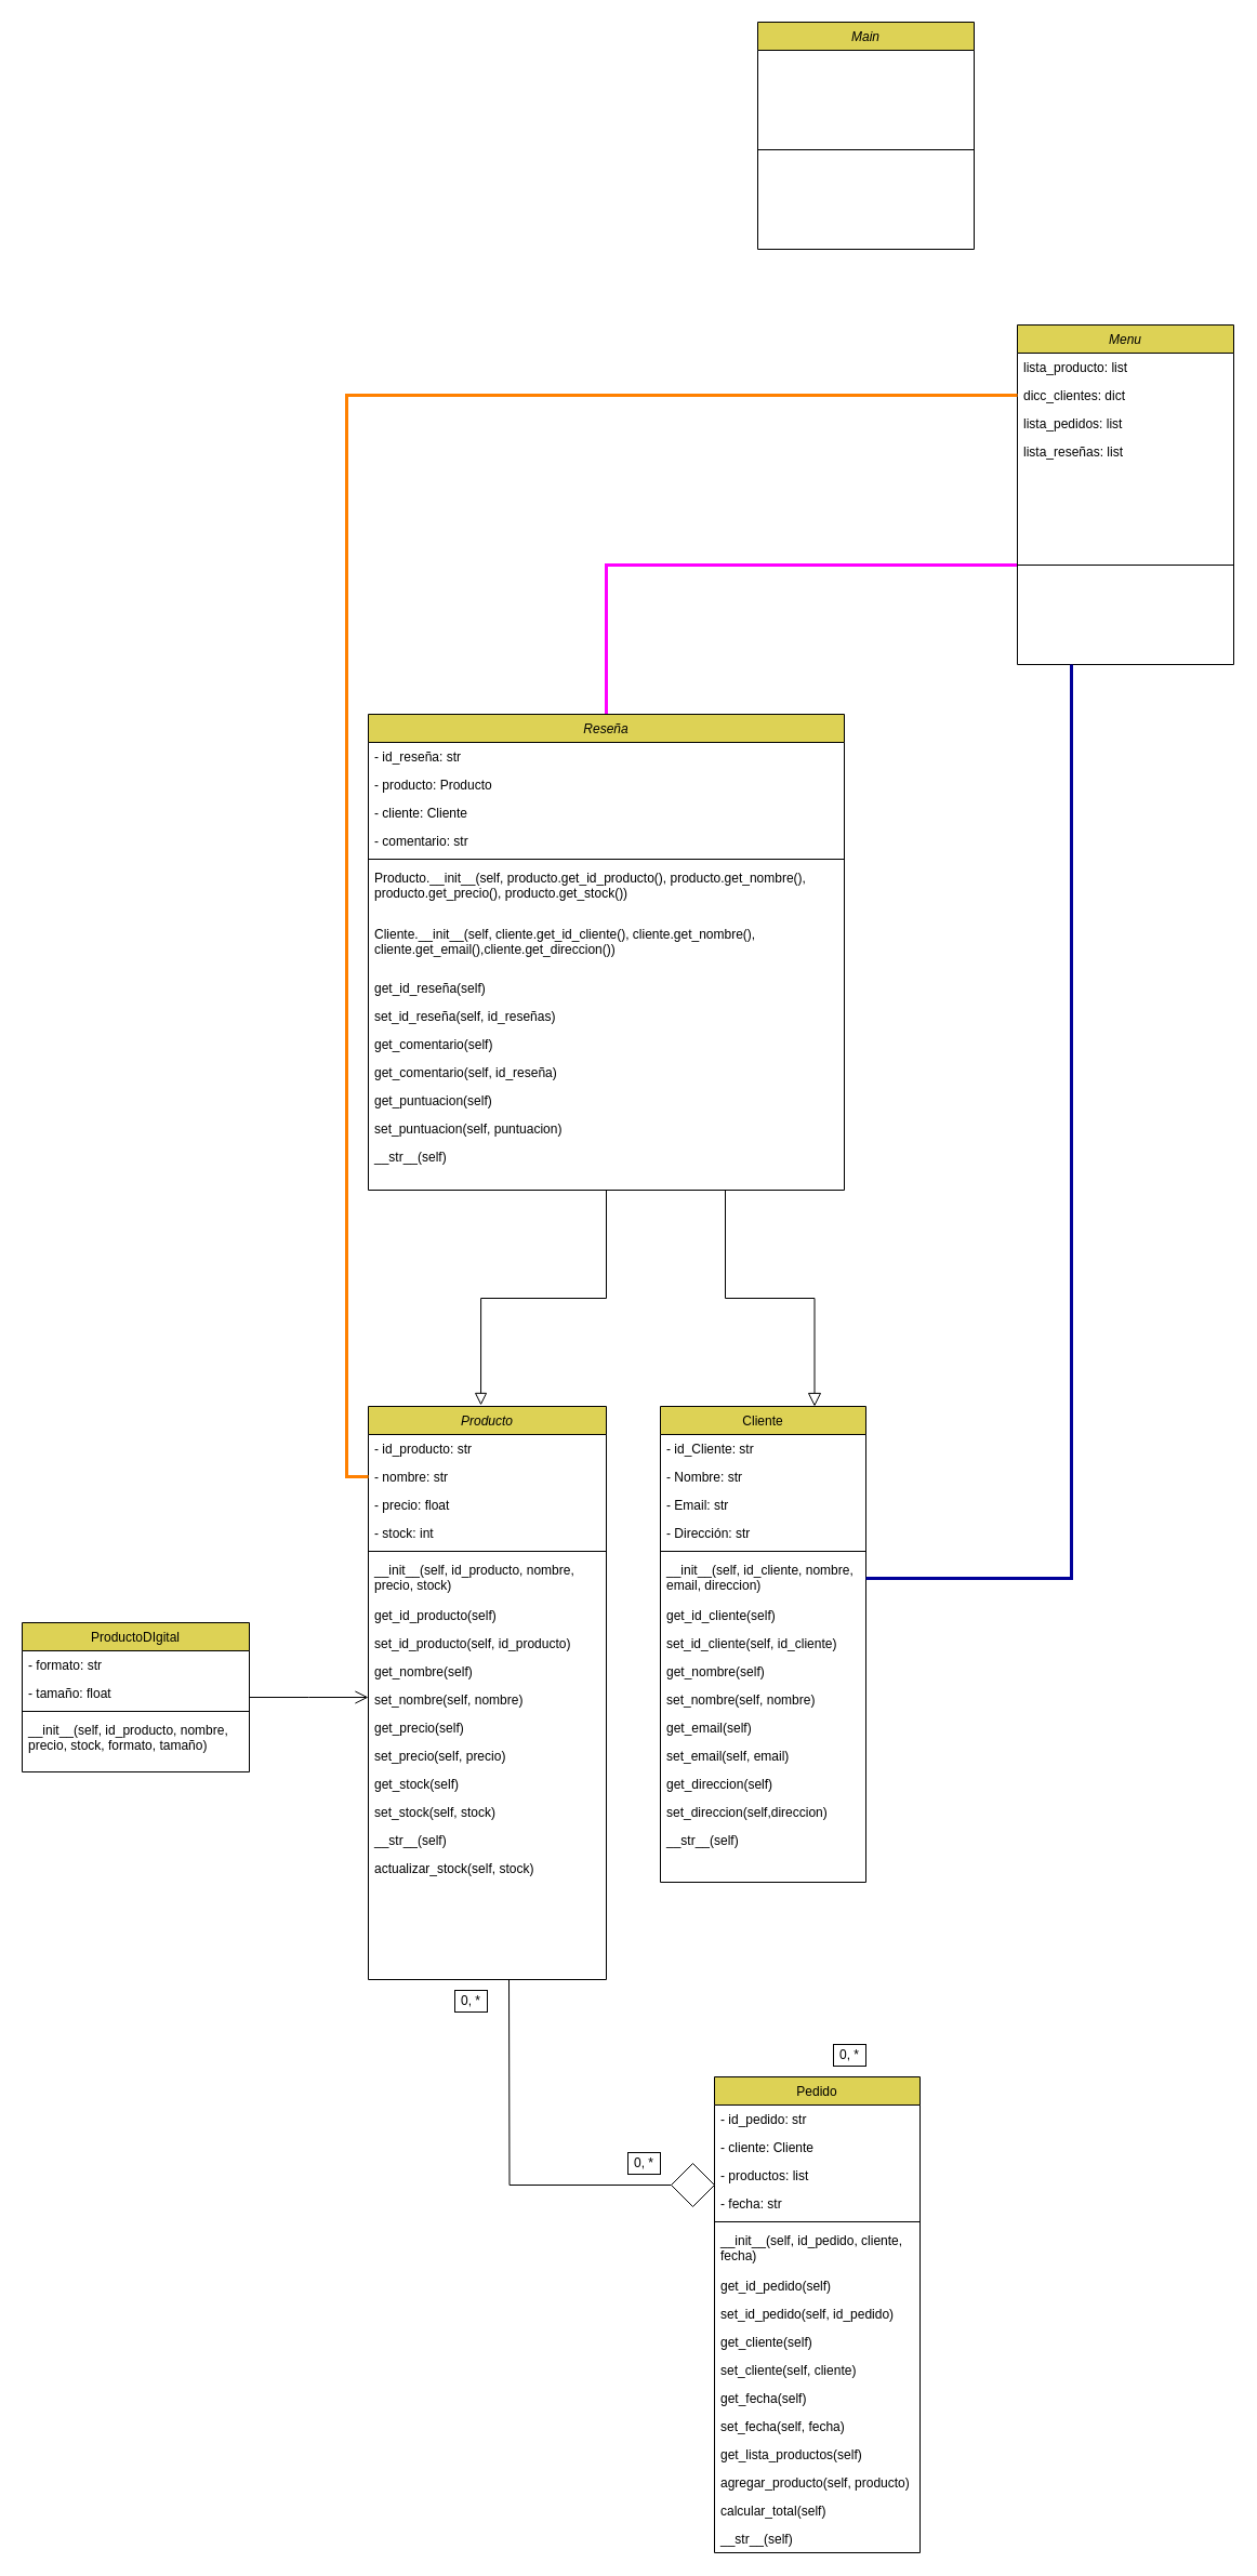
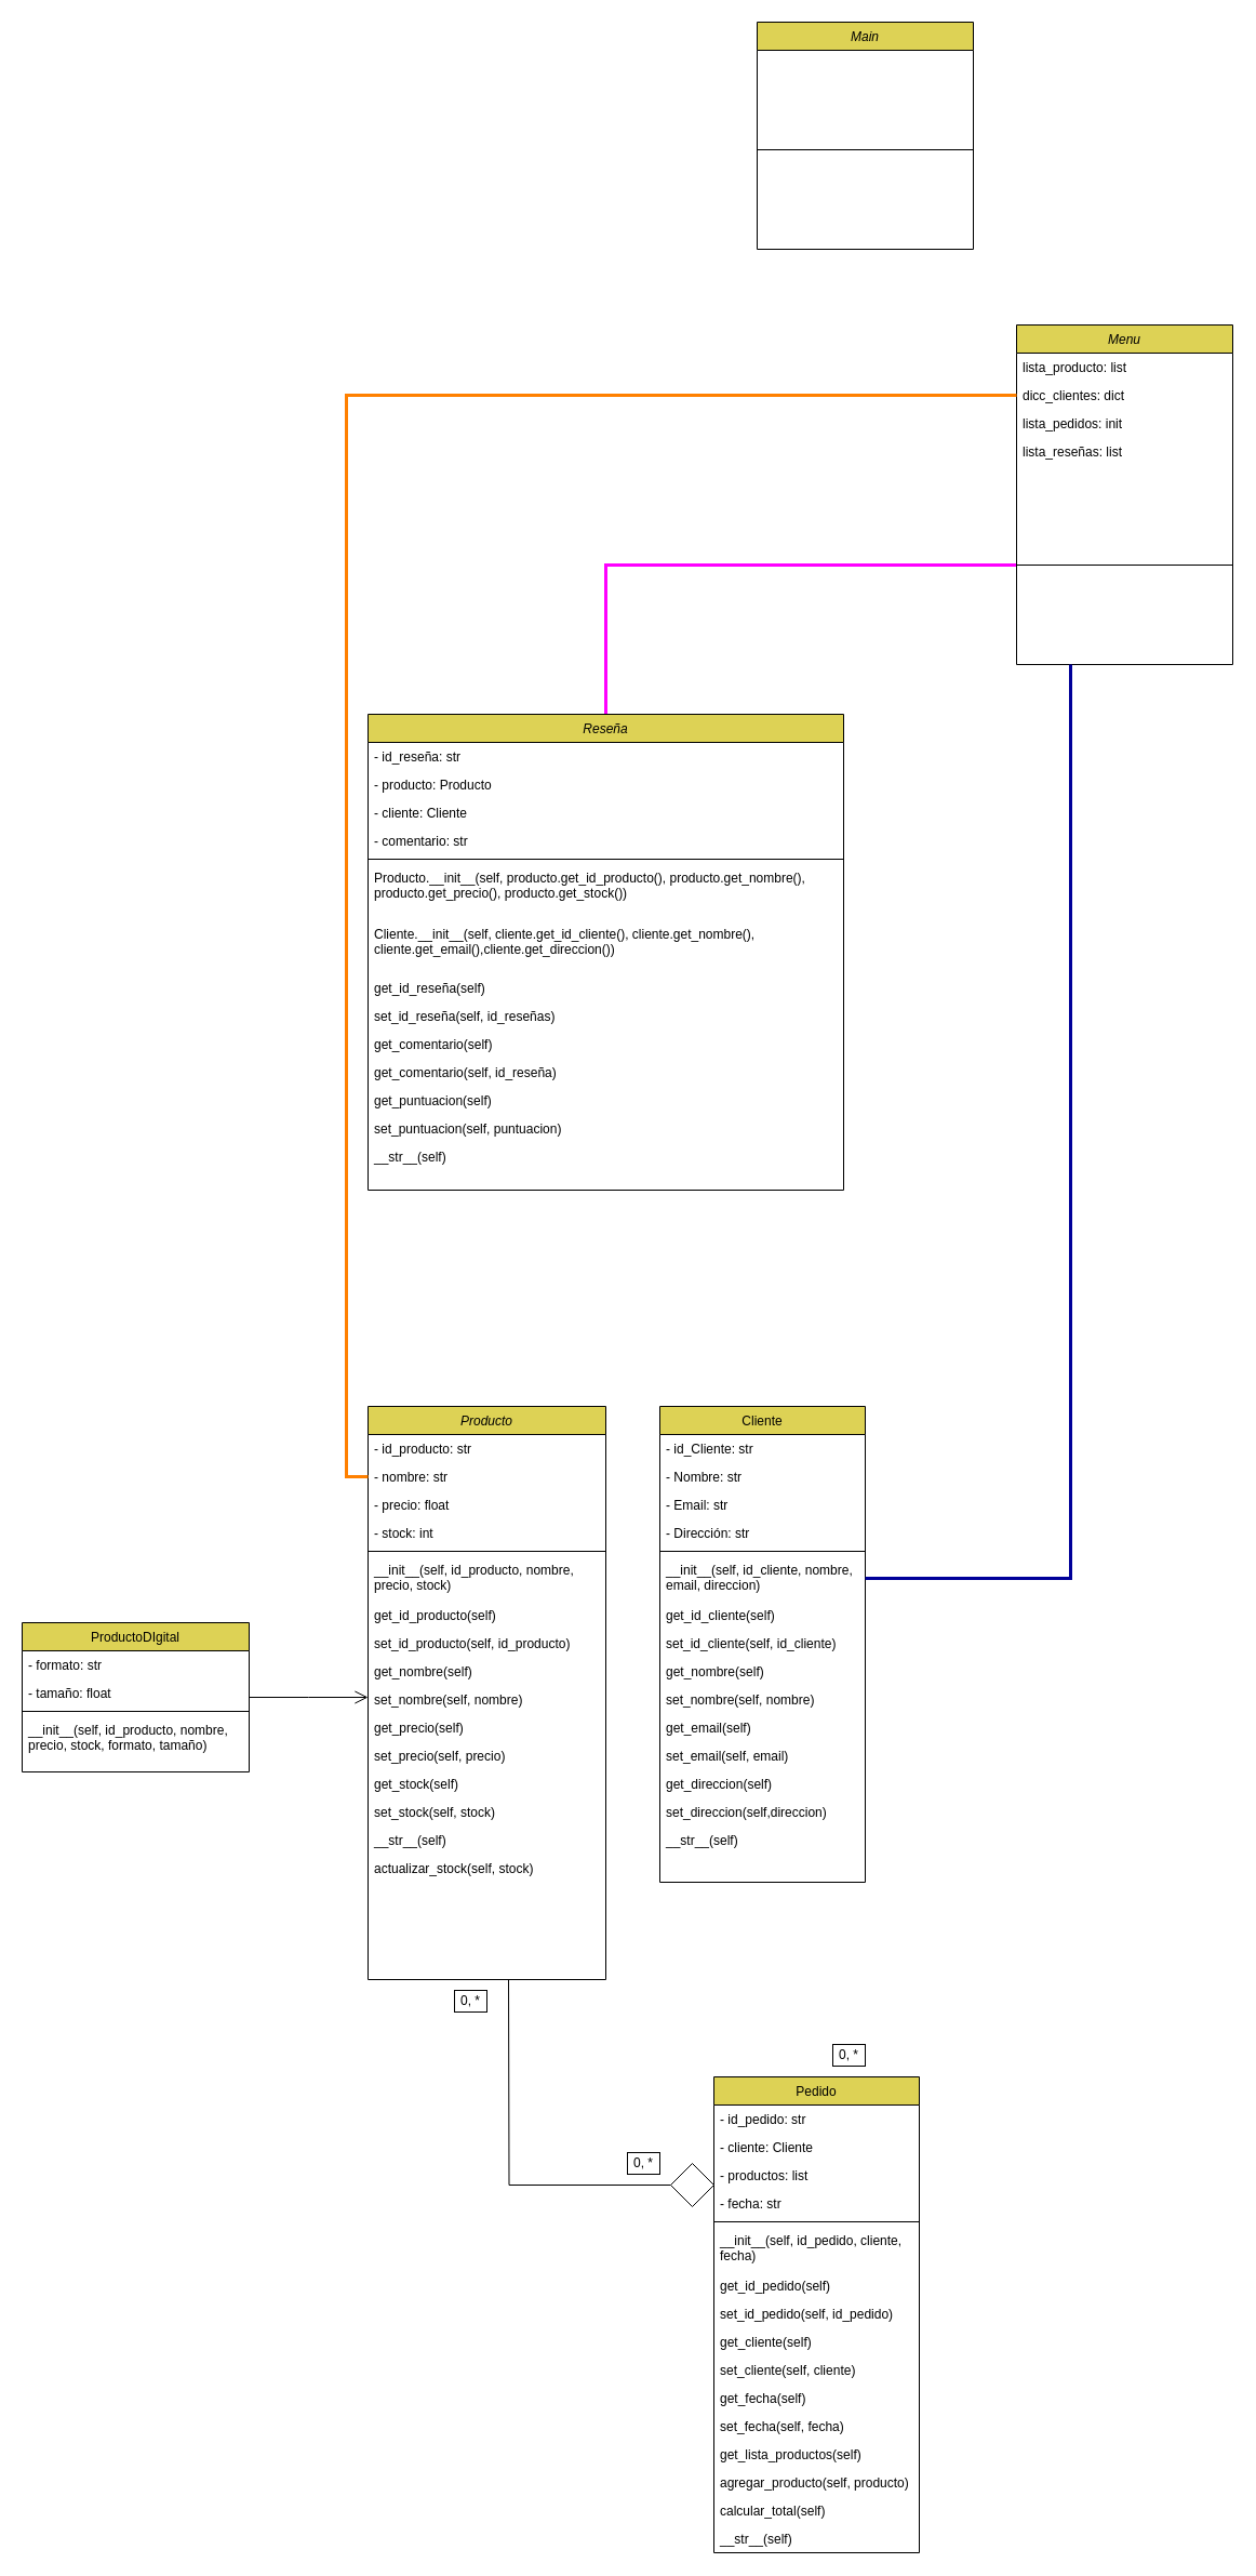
- <mxCell id="86" value="lista_pedidos: list" style="text;align=left;verticalAlign=top;spacingLeft=4;spacingRight=4;overflow=hidden;rotatable=0;points=[[0,0.5],[1,0.5]];portConstraint=eastwest;" vertex="1" parent="83"><mxGeometry y="78" width="200" height="26" as="geometry" /></mxCell>
+ <mxCell id="86" value="lista_pedidos: init" style="text;align=left;verticalAlign=top;spacingLeft=4;spacingRight=4;overflow=hidden;rotatable=0;points=[[0,0.5],[1,0.5]];portConstraint=eastwest;" vertex="1" parent="83"><mxGeometry y="78" width="200" height="26" as="geometry" /></mxCell>
- <mxCell id="80" style="edgeStyle=orthogonalEdgeStyle;rounded=0;orthogonalLoop=1;jettySize=auto;html=1;entryX=0.473;entryY=-0.002;entryDx=0;entryDy=0;entryPerimeter=0;endArrow=block;endFill=0;strokeWidth=1;endSize=9;" edge="1" parent="1" source="65" target="2"><mxGeometry relative="1" as="geometry" /></mxCell>
- <mxCell id="63" style="edgeStyle=orthogonalEdgeStyle;rounded=0;orthogonalLoop=1;jettySize=auto;html=1;exitX=0.75;exitY=1;exitDx=0;exitDy=0;entryX=0.75;entryY=0;entryDx=0;entryDy=0;endArrow=block;endFill=0;endSize=10;" edge="1" parent="1" source="65" target="25"><mxGeometry relative="1" as="geometry" /></mxCell>
